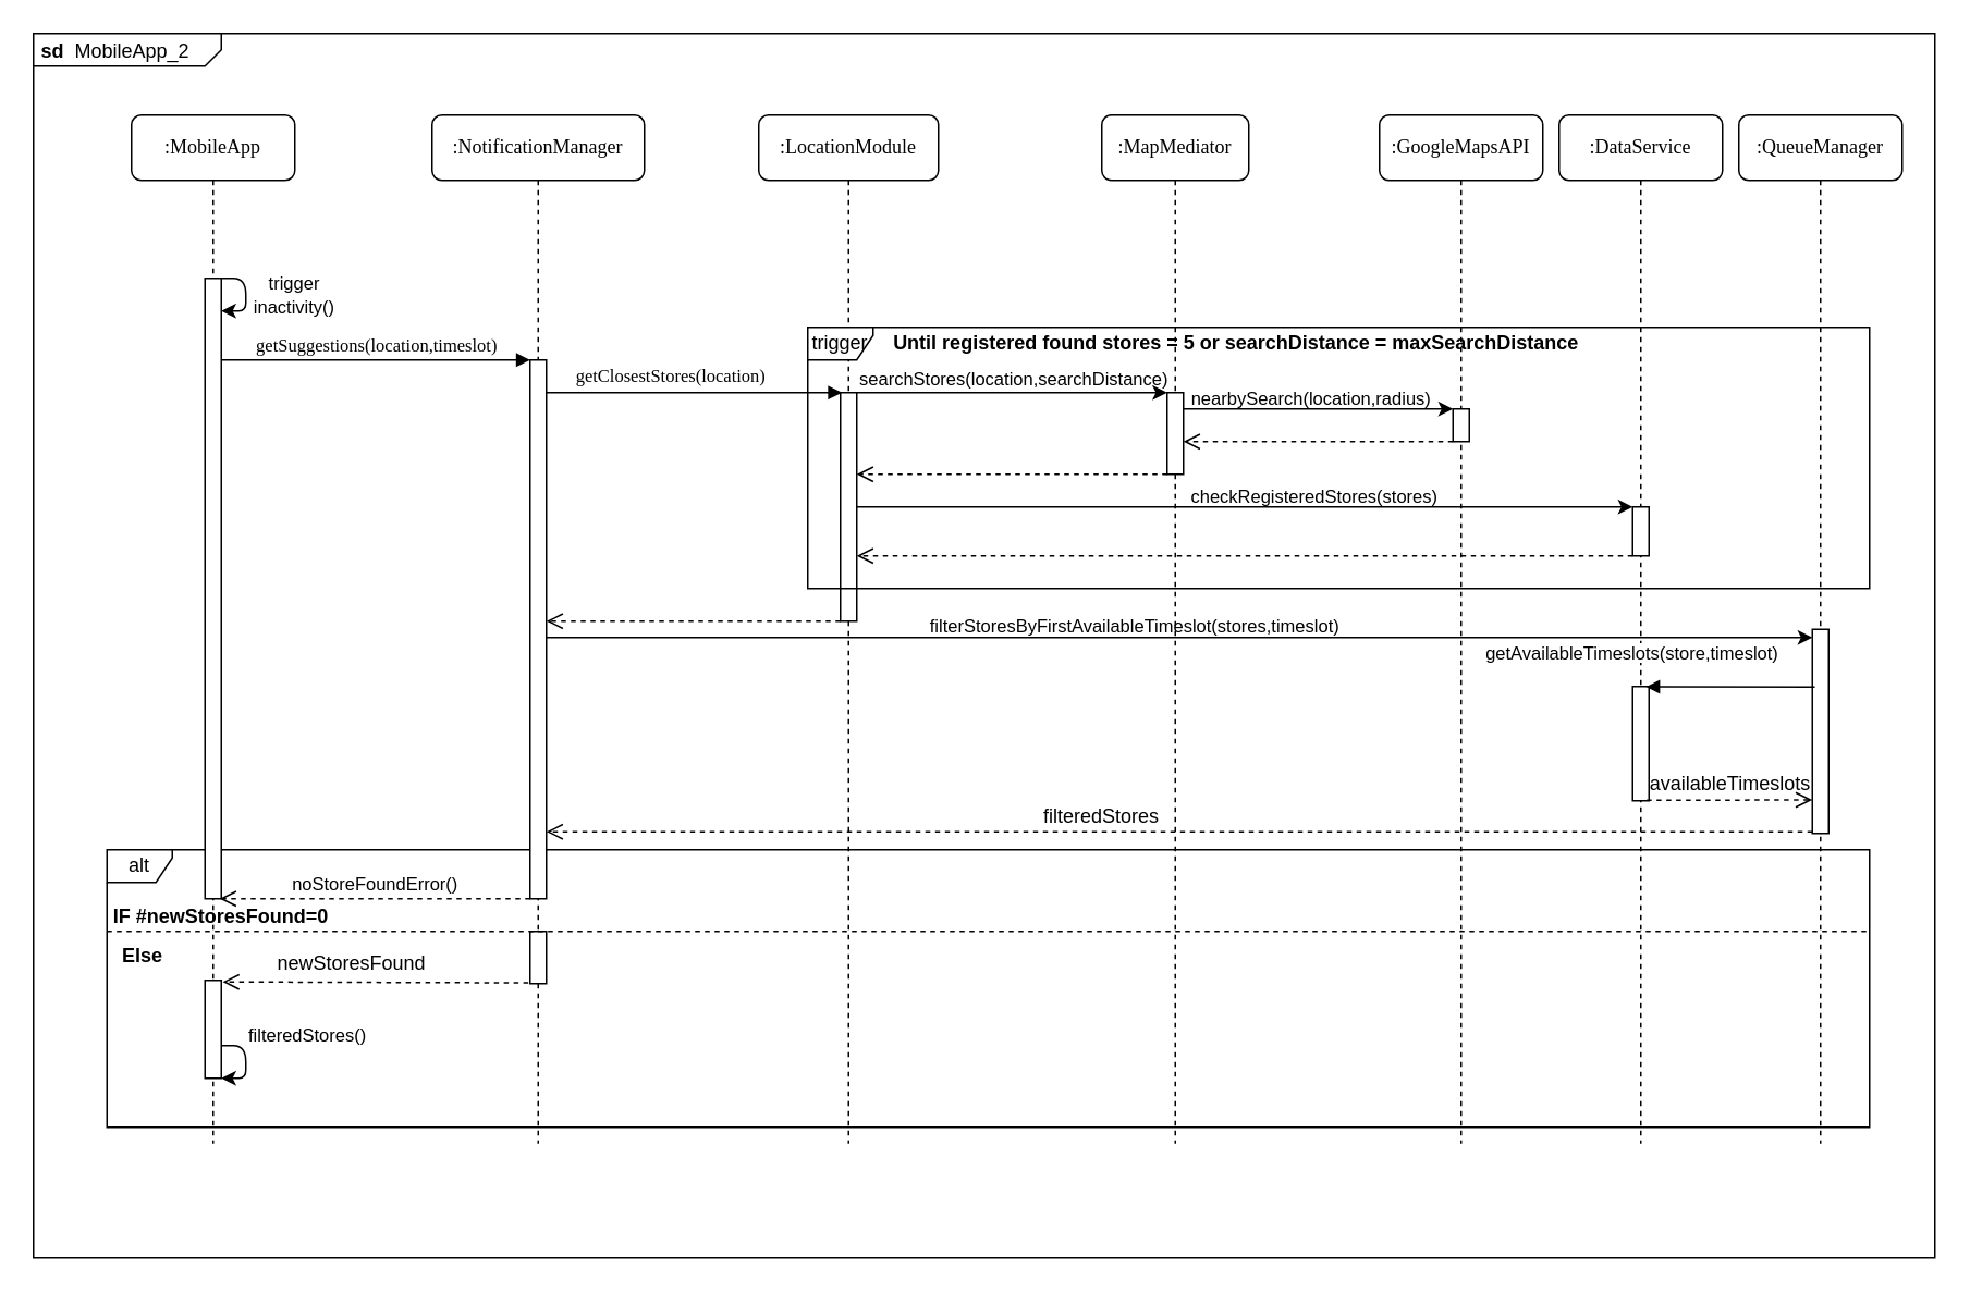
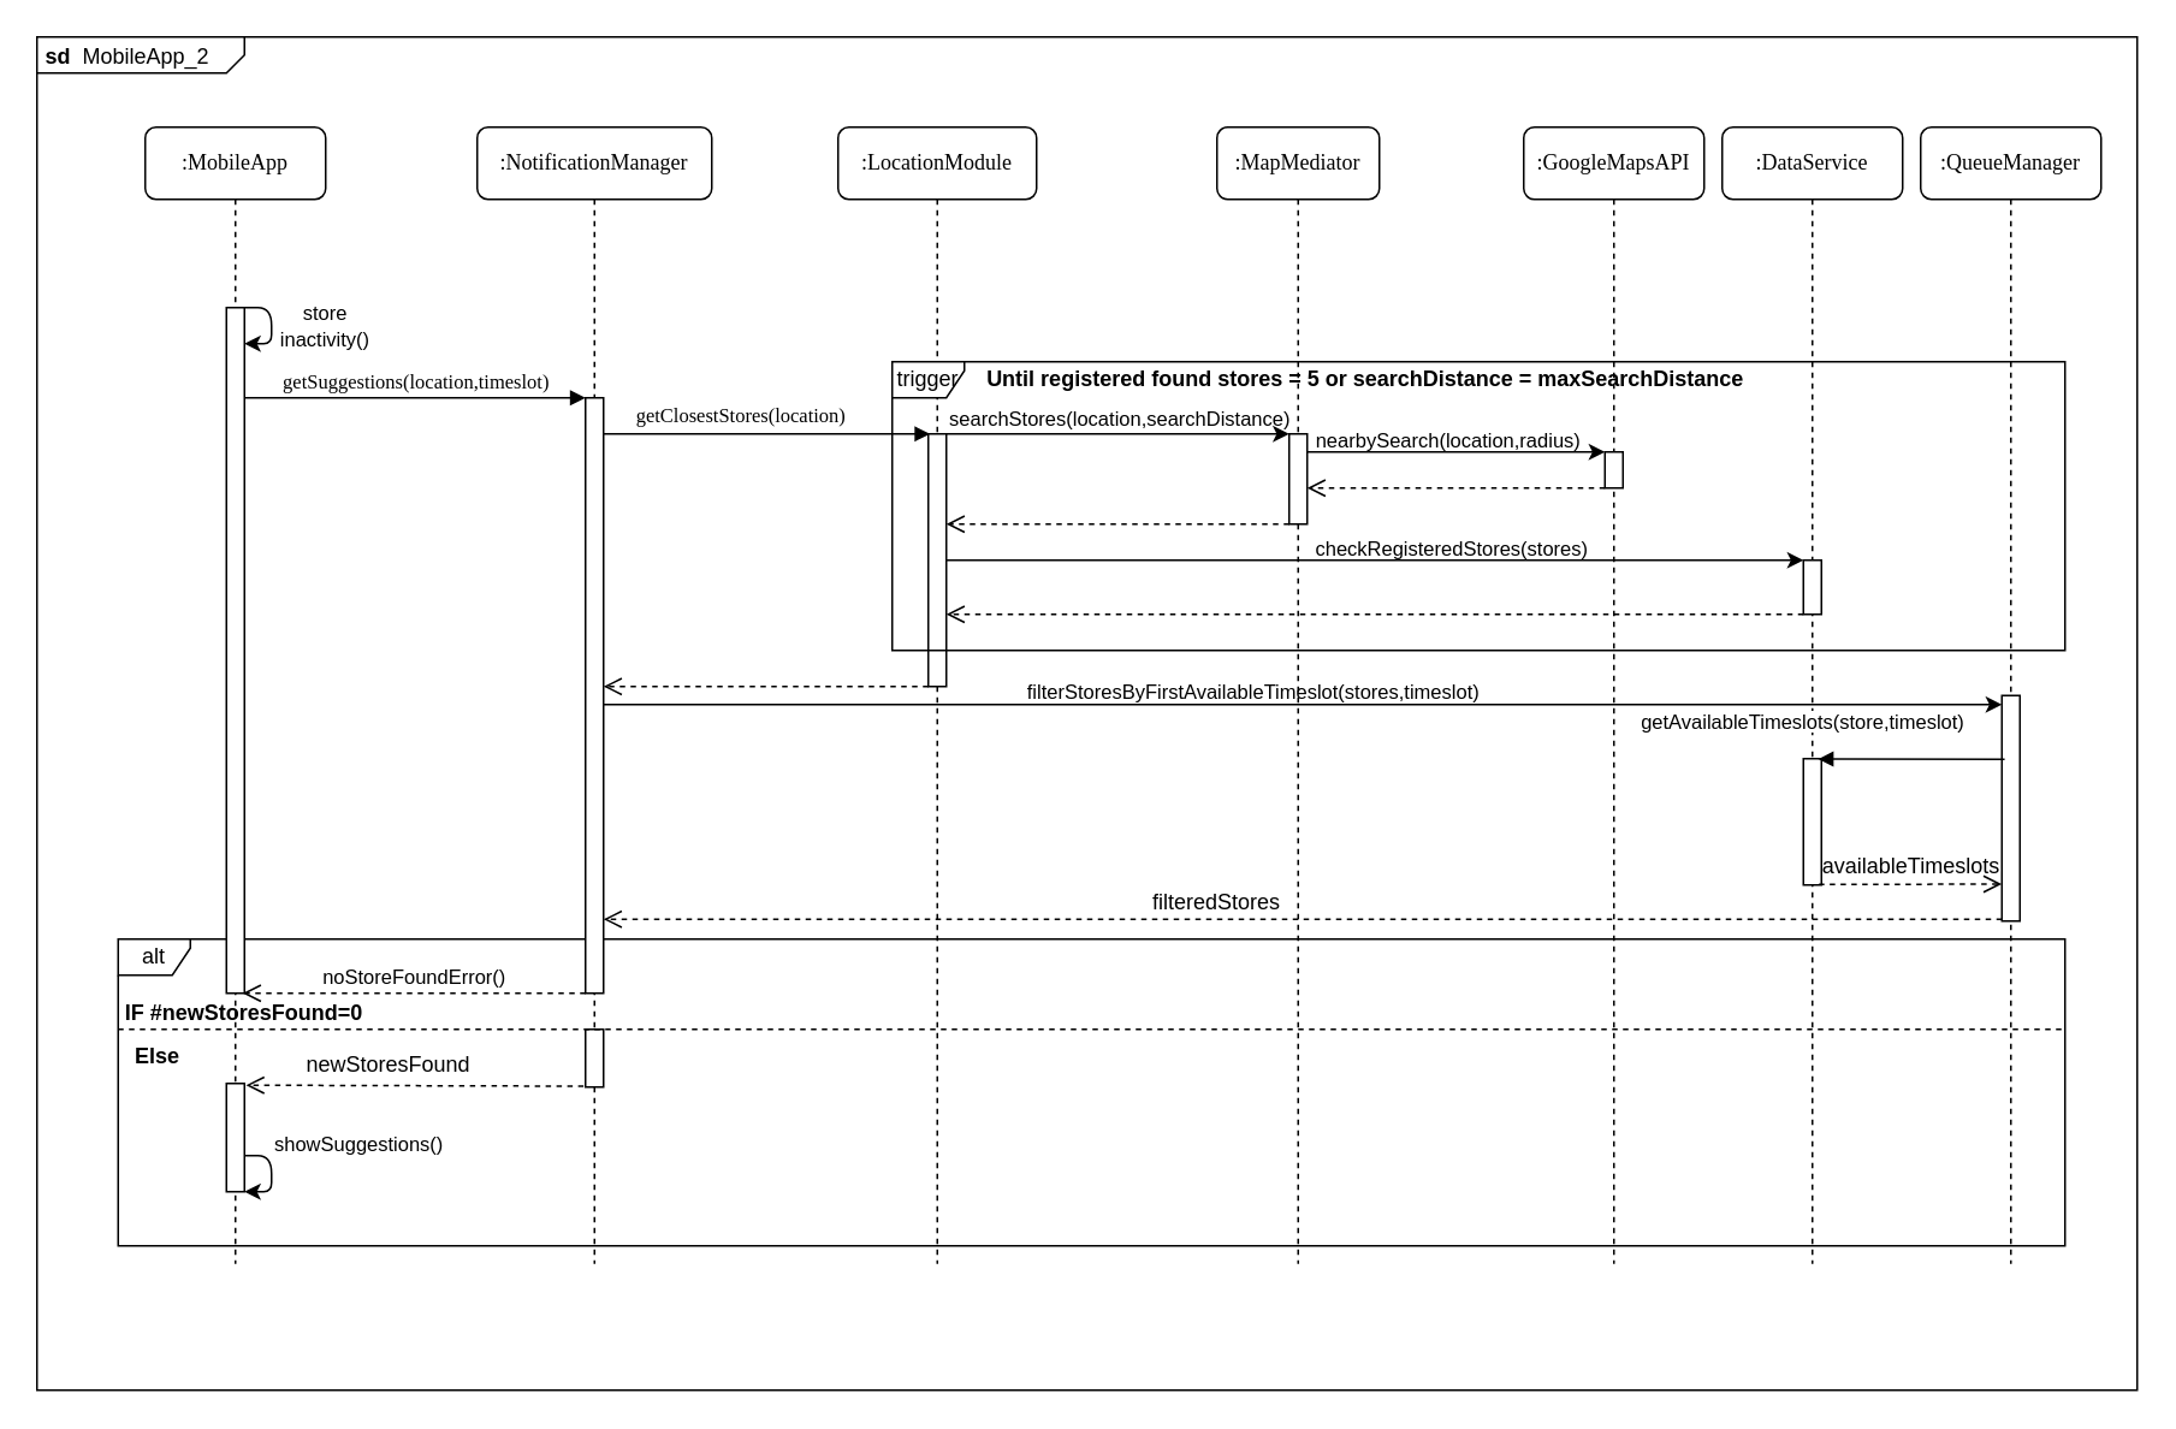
- <mxCell id="12" value="&lt;font style=&quot;font-size: 11px&quot;&gt;trigger inactivity()&lt;/font&gt;" style="text;html=1;strokeColor=none;fillColor=none;align=center;verticalAlign=middle;whiteSpace=wrap;rounded=0;" parent="1" vertex="1"><mxGeometry x="150" y="170" width="60" height="20" as="geometry" /></mxCell>
+ <mxCell id="12" value="&lt;font style=&quot;font-size: 11px&quot;&gt;store inactivity()&lt;/font&gt;" style="text;html=1;strokeColor=none;fillColor=none;align=center;verticalAlign=middle;whiteSpace=wrap;rounded=0;" parent="1" vertex="1"><mxGeometry x="150" y="170" width="60" height="20" as="geometry" /></mxCell>
- <mxCell id="17" value="&lt;div style=&quot;text-align: center&quot;&gt;&lt;font face=&quot;helvetica&quot;&gt;&lt;span style=&quot;font-size: 11px&quot;&gt;filteredStores()&lt;/span&gt;&lt;/font&gt;&lt;/div&gt;" style="text;whiteSpace=wrap;html=1;" parent="1" vertex="1"><mxGeometry x="150" y="620" width="100" height="20" as="geometry" /></mxCell>
+ <mxCell id="17" value="&lt;div style=&quot;text-align: center&quot;&gt;&lt;font face=&quot;helvetica&quot;&gt;&lt;span style=&quot;font-size: 11px&quot;&gt;showSuggestions()&lt;/span&gt;&lt;/font&gt;&lt;/div&gt;" style="text;whiteSpace=wrap;html=1;" parent="1" vertex="1"><mxGeometry x="150" y="620" width="100" height="20" as="geometry" /></mxCell>
